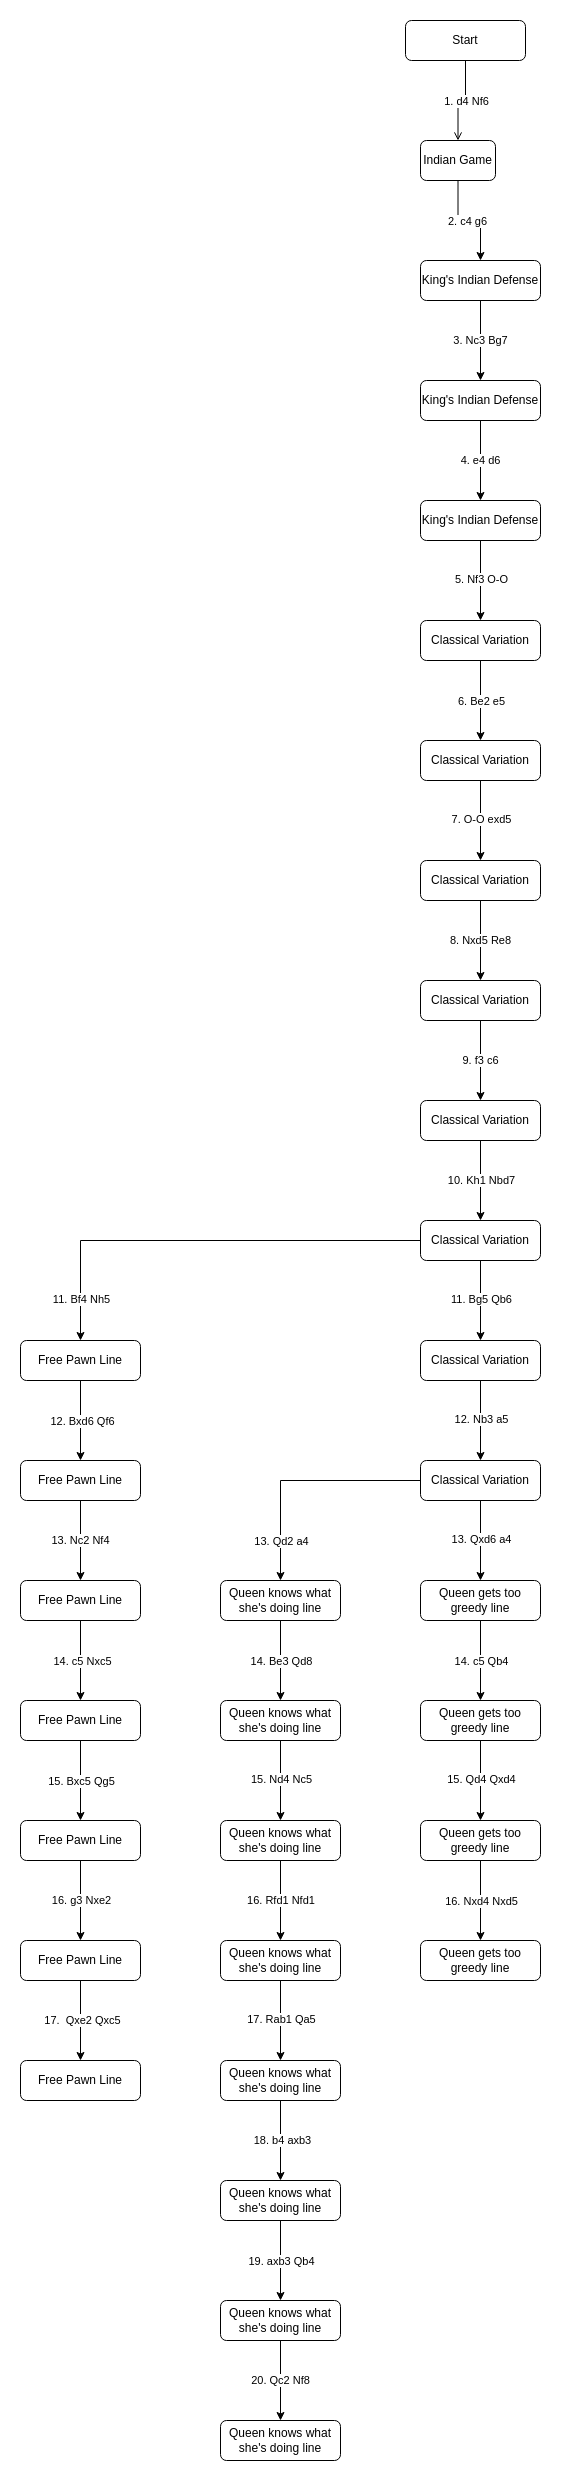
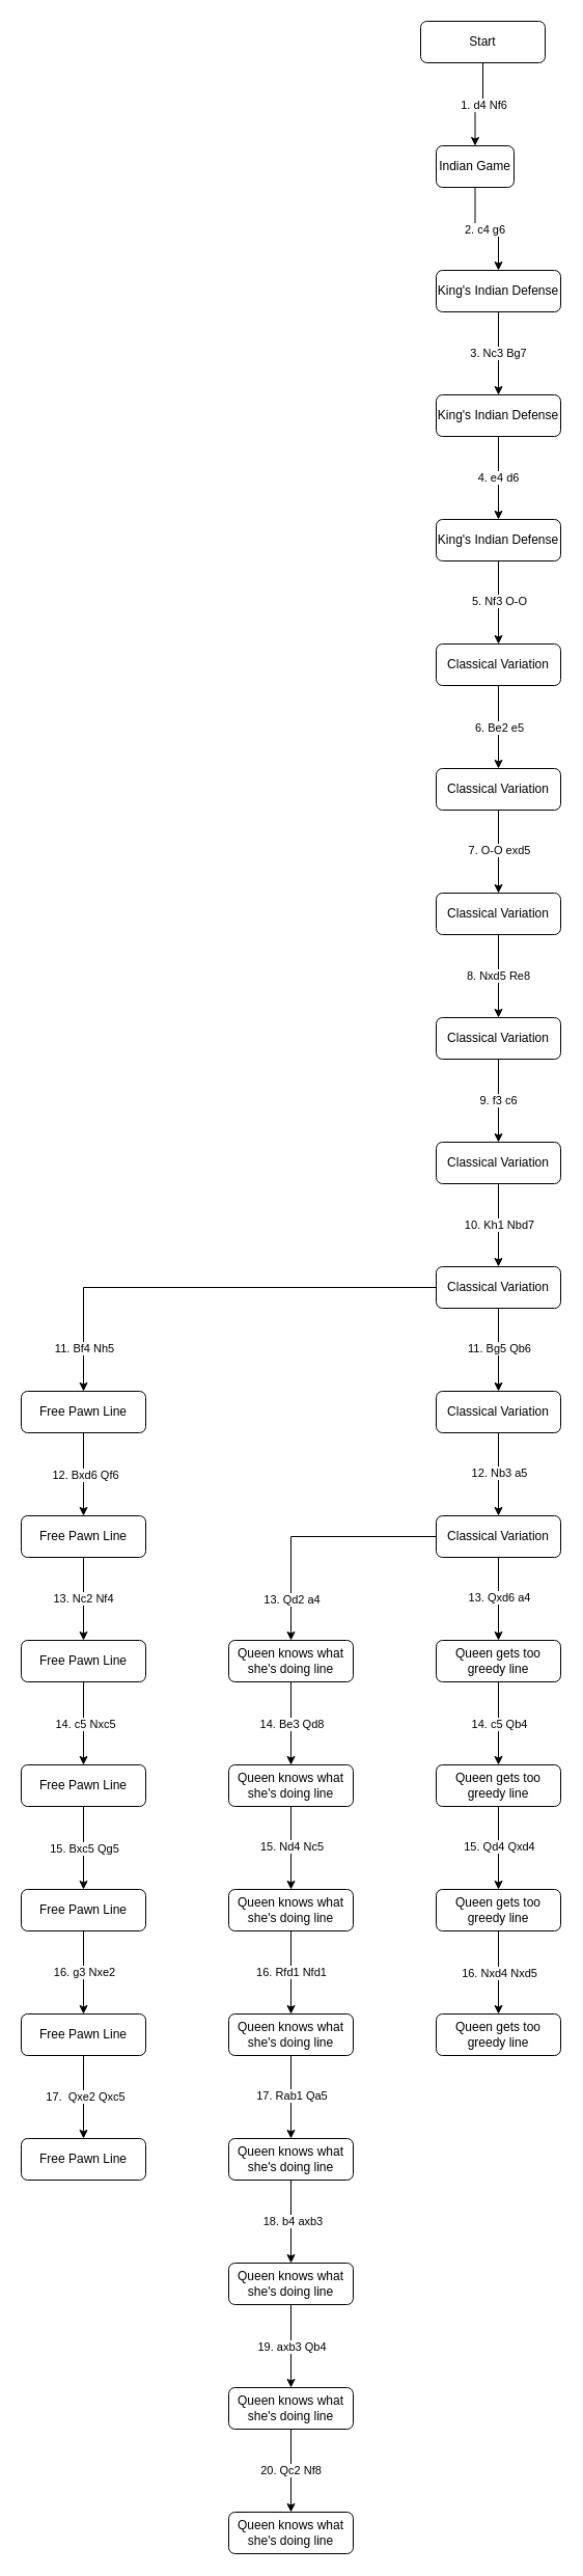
- <mxCell id="2" value="" style="edgeStyle=orthogonalEdgeStyle;rounded=0;orthogonalLoop=1;jettySize=auto;html=1;endArrow=open;" edge="1" parent="1" source="4" target="7"><mxGeometry relative="1" as="geometry" /></mxCell>
+ <mxCell id="2" value="" style="edgeStyle=orthogonalEdgeStyle;rounded=0;orthogonalLoop=1;jettySize=auto;html=1;" edge="1" parent="1" source="4" target="7"><mxGeometry relative="1" as="geometry" /></mxCell>
